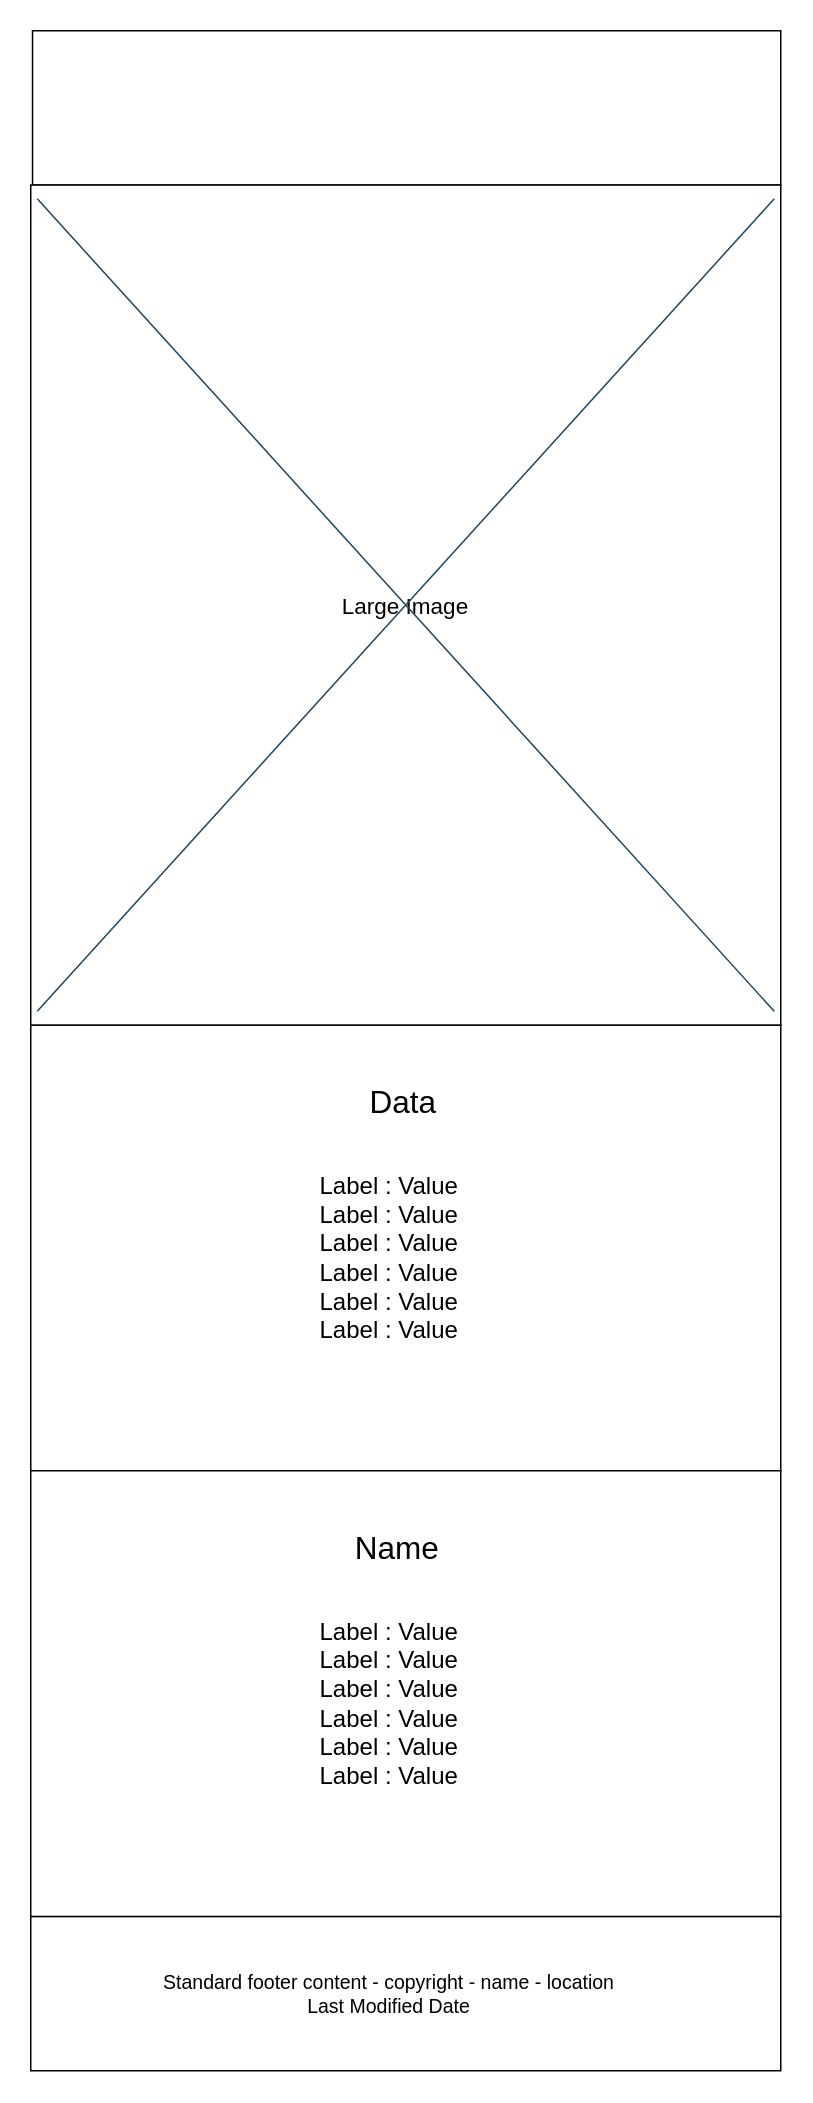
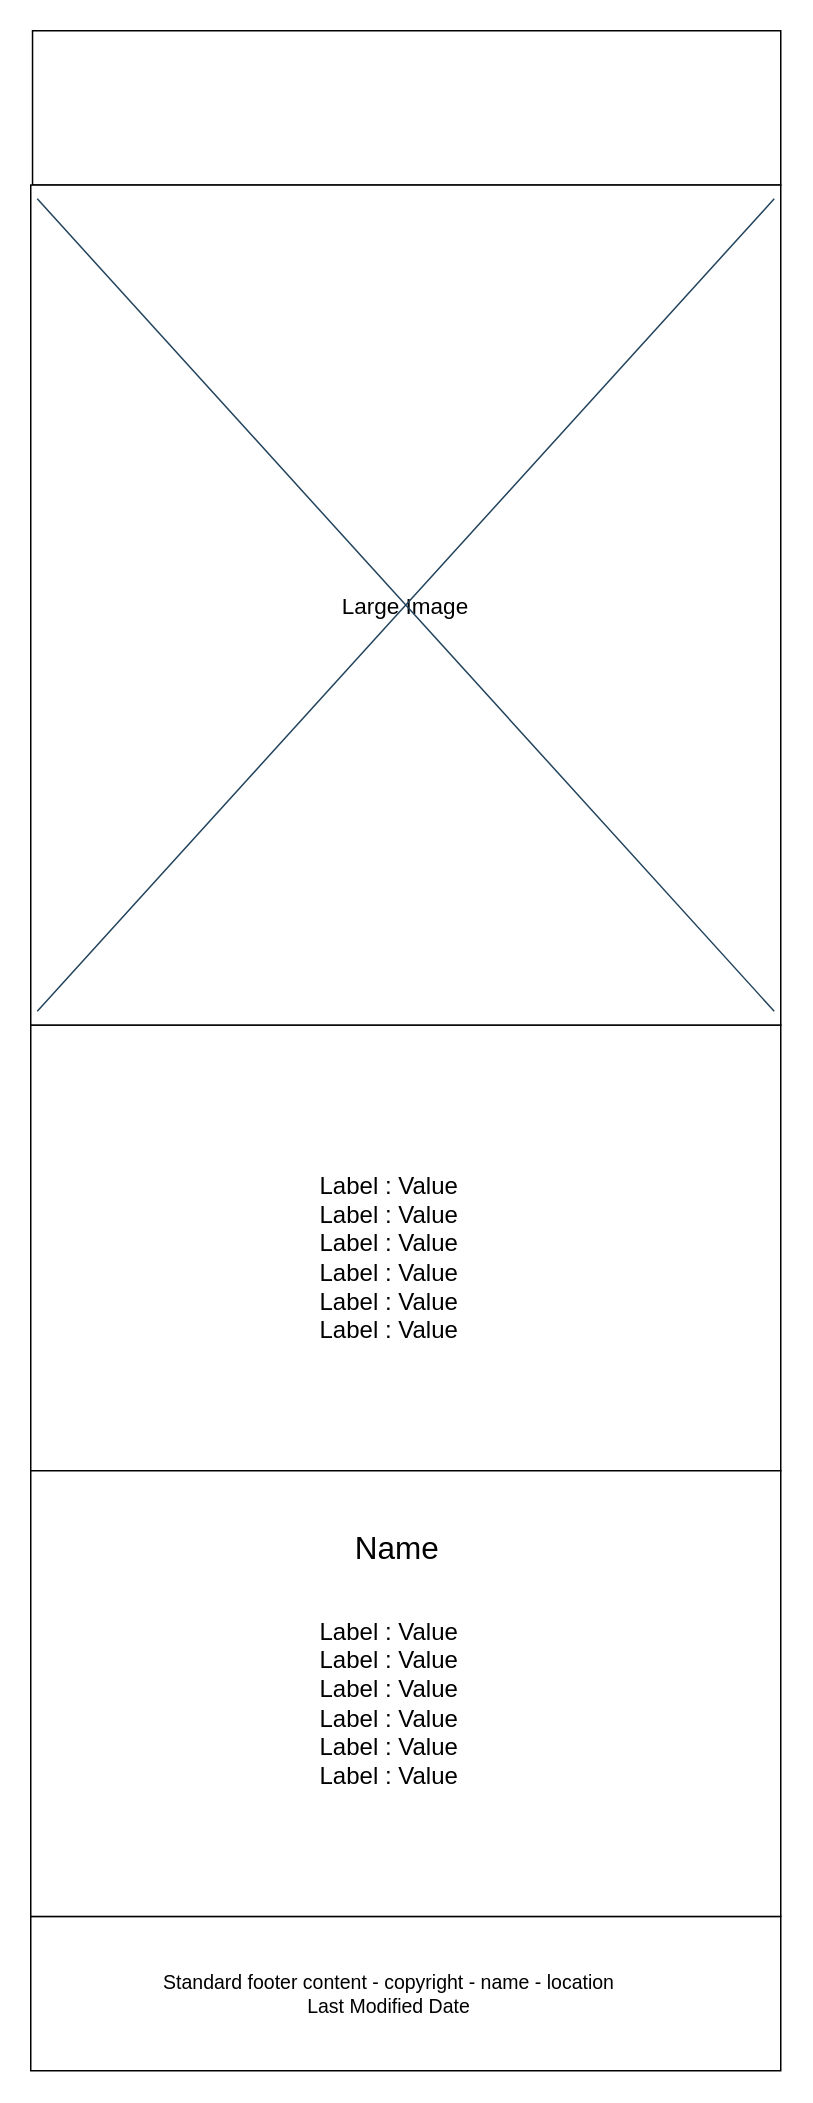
- <mxCell id="7" value="Data" style="text;html=1;align=center;verticalAlign=middle;whiteSpace=wrap;rounded=0;fontSize=21;" vertex="1" parent="2"><mxGeometry x="212.589" y="697.143" width="71.259" height="34.286" as="geometry" /></mxCell>
